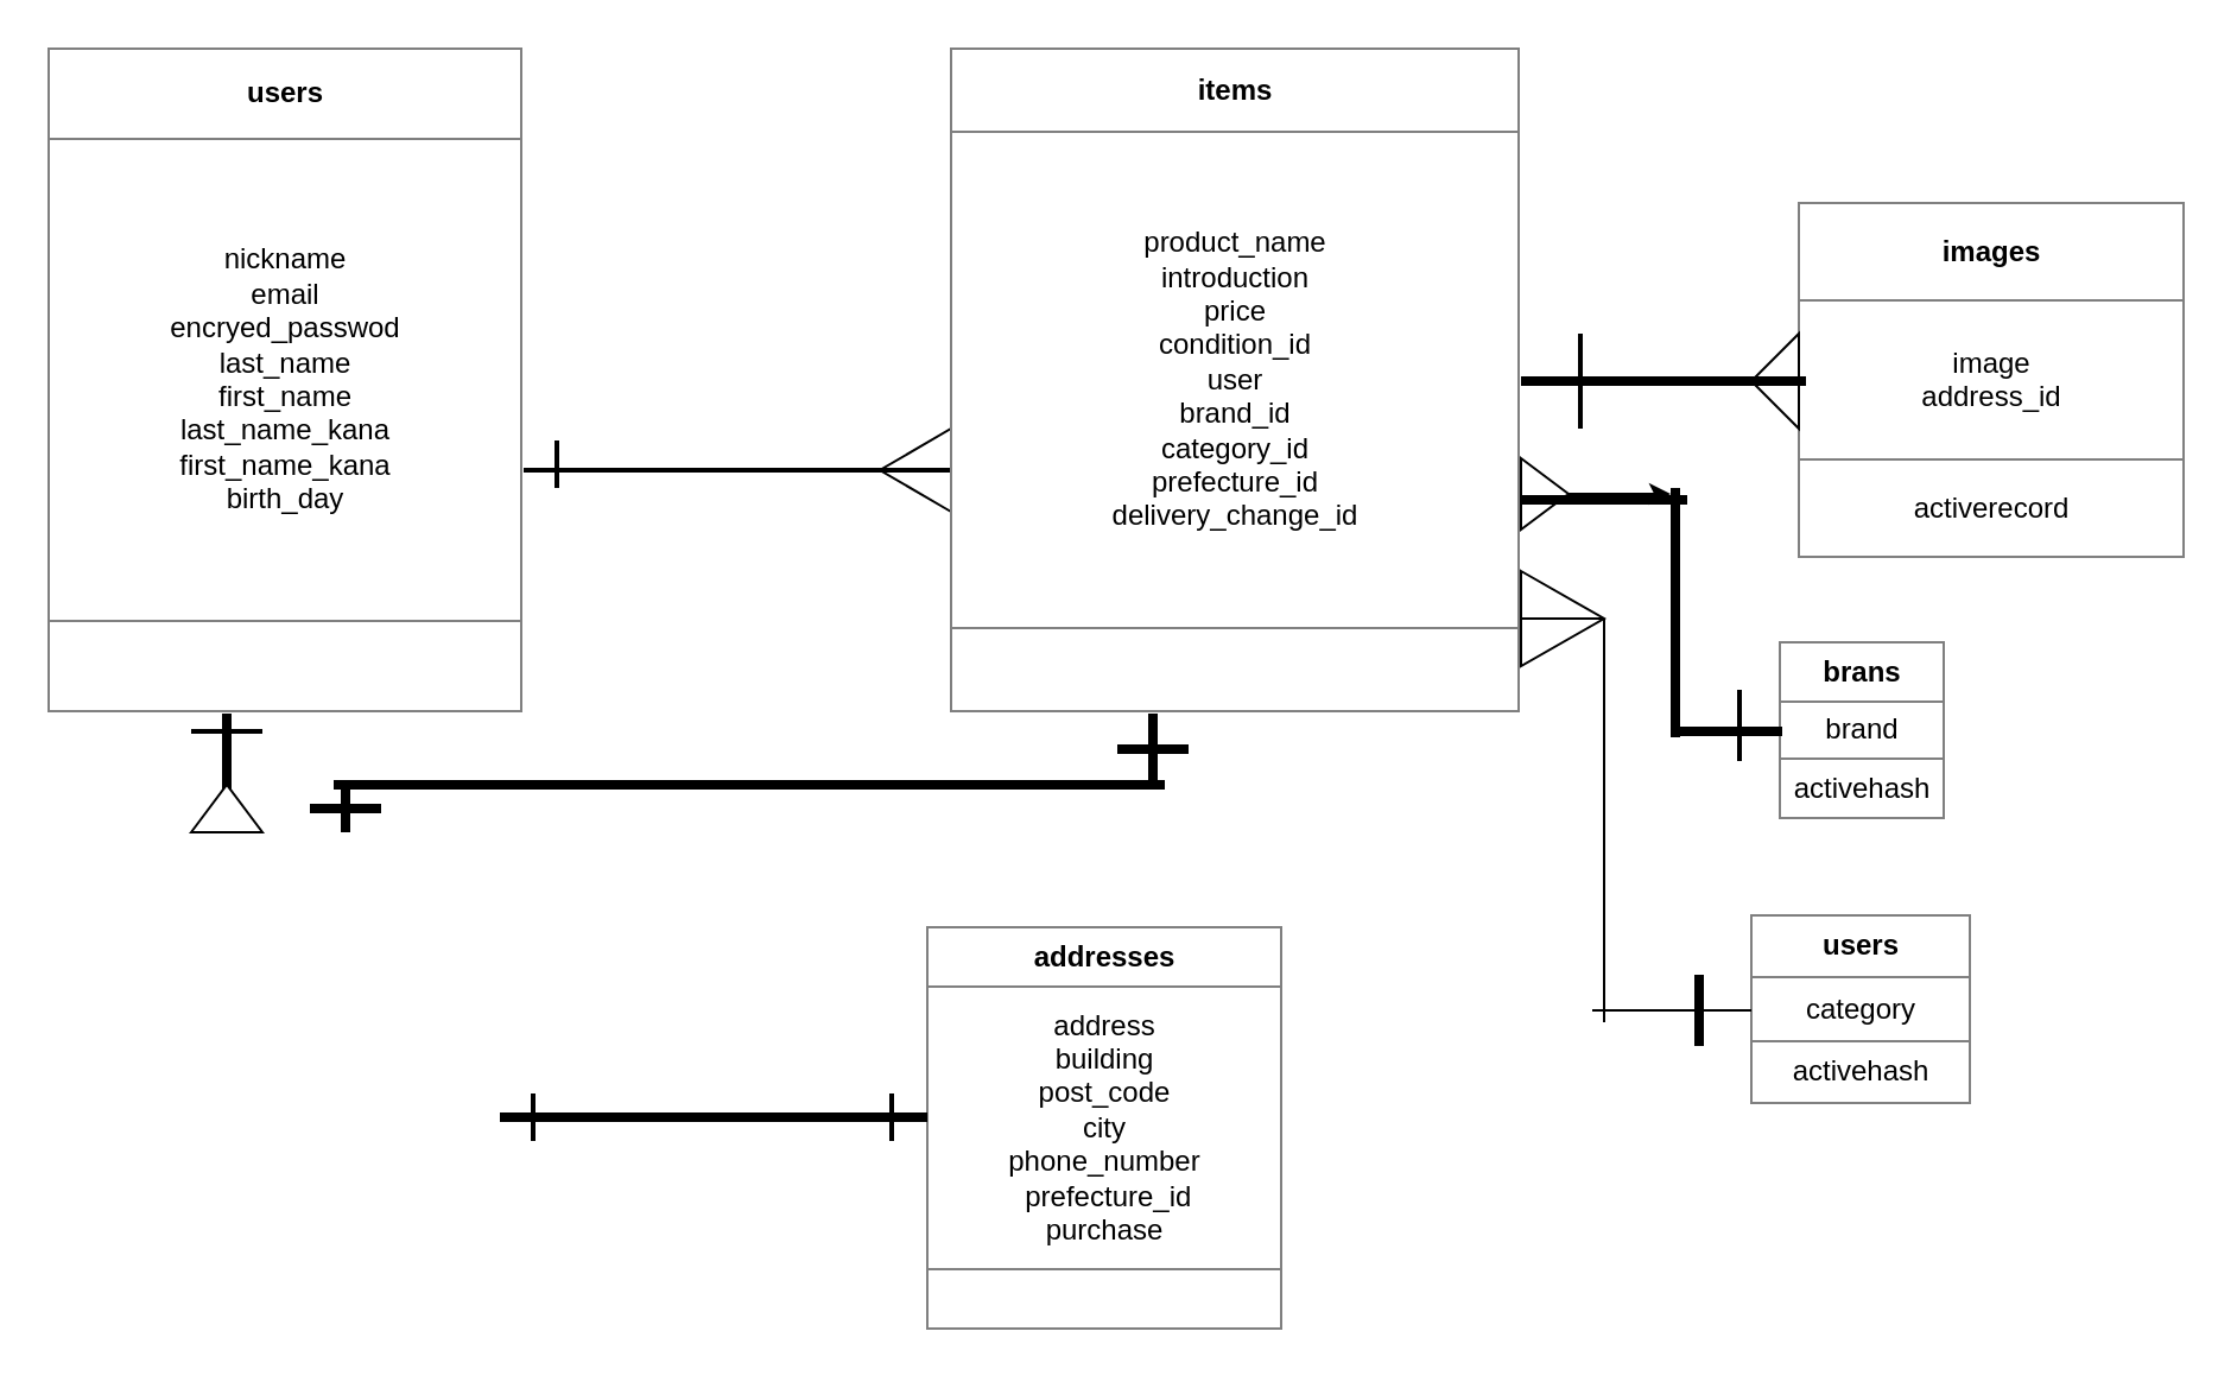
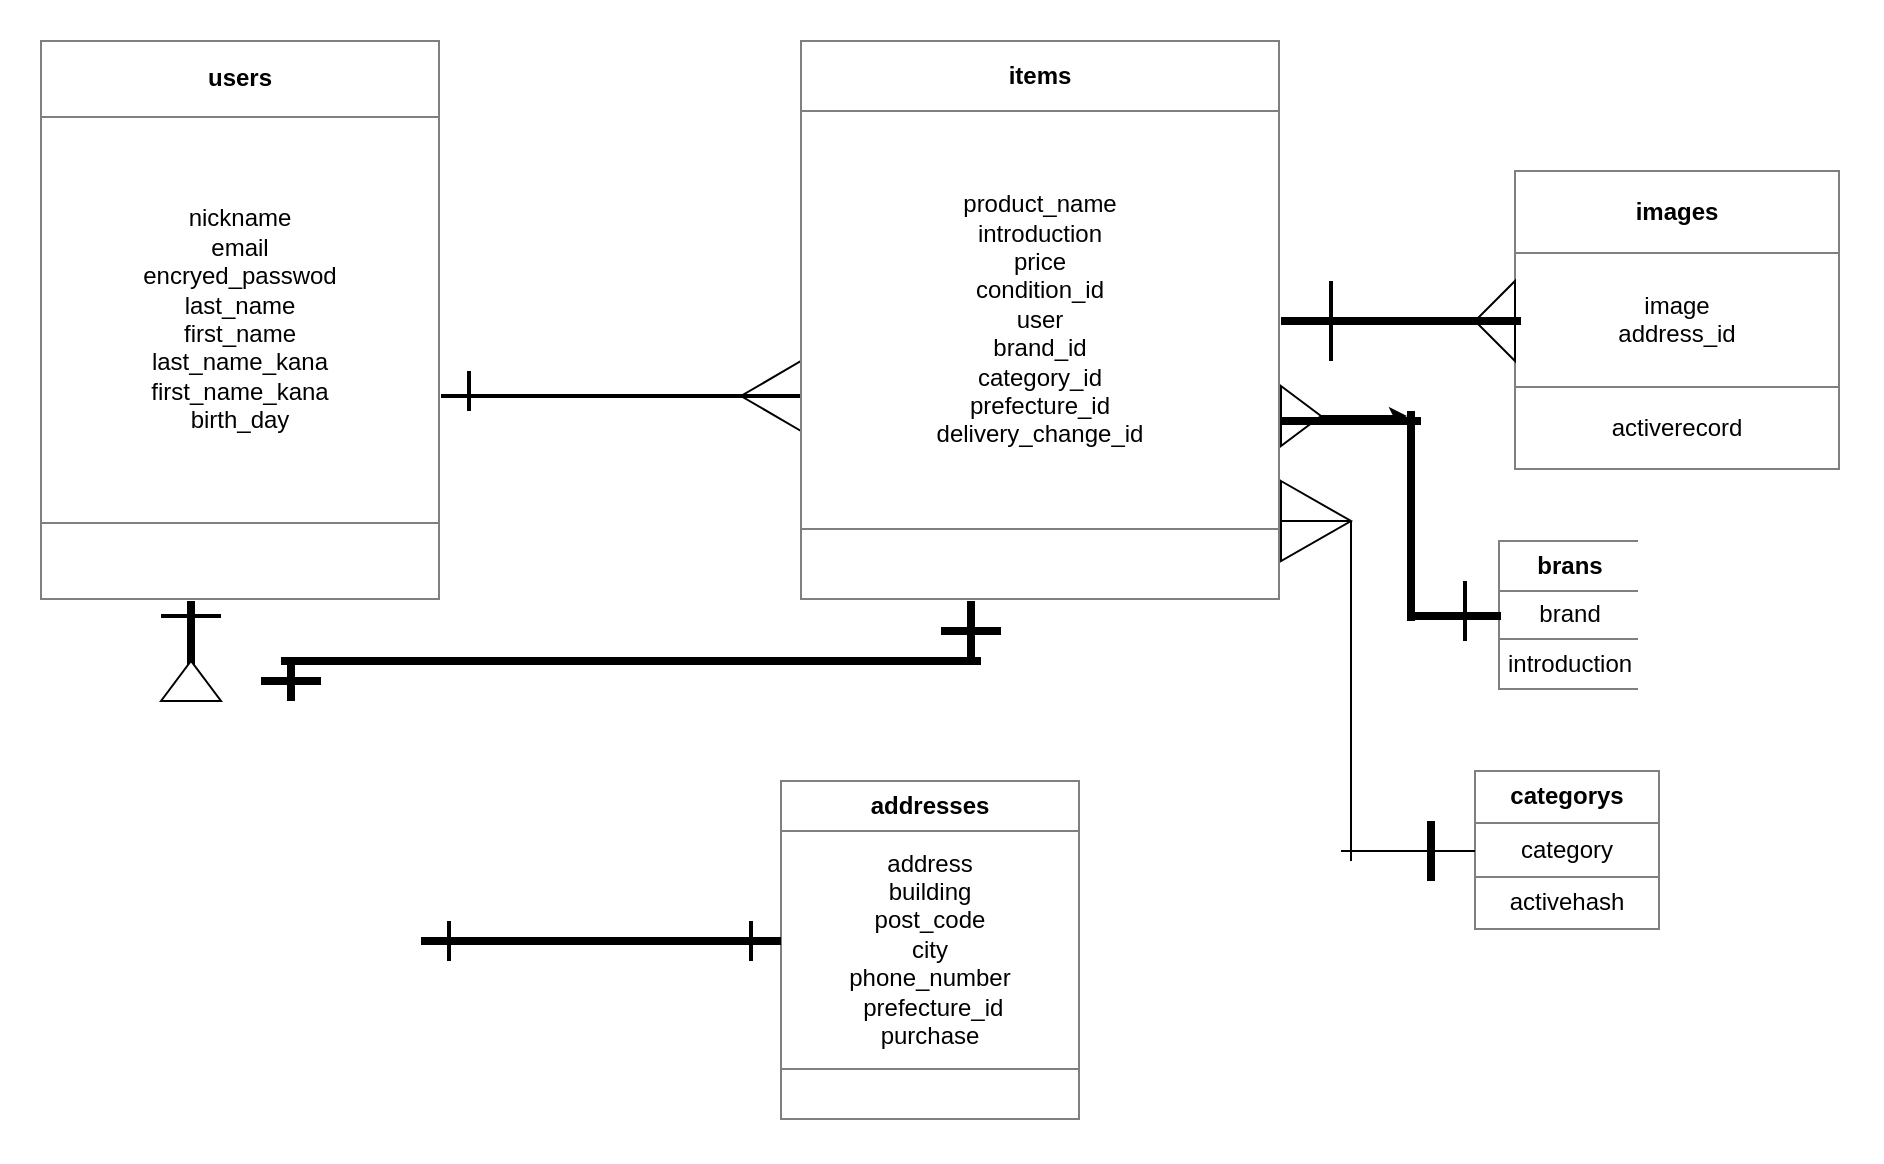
- <mxCell id="18" value="&lt;table border=&quot;1&quot; width=&quot;100%&quot; cellpadding=&quot;4&quot; style=&quot;width: 100% ; height: 100% ; border-collapse: collapse&quot;&gt;&lt;tbody&gt;&lt;tr&gt;&lt;th align=&quot;center&quot;&gt;brans&lt;/th&gt;&lt;/tr&gt;&lt;tr&gt;&lt;td align=&quot;center&quot;&gt;brand&lt;/td&gt;&lt;/tr&gt;&lt;tr&gt;&lt;td align=&quot;center&quot;&gt;activehash&lt;/td&gt;&lt;/tr&gt;&lt;/tbody&gt;&lt;/table&gt;" style="text;html=1;strokeColor=none;fillColor=none;overflow=fill;" vertex="1" parent="1"><mxGeometry x="748.5" y="270" width="70" height="75" as="geometry" /></mxCell>
+ <mxCell id="18" value="&lt;table border=&quot;1&quot; width=&quot;100%&quot; cellpadding=&quot;4&quot; style=&quot;width: 100% ; height: 100% ; border-collapse: collapse&quot;&gt;&lt;tbody&gt;&lt;tr&gt;&lt;th align=&quot;center&quot;&gt;brans&lt;/th&gt;&lt;/tr&gt;&lt;tr&gt;&lt;td align=&quot;center&quot;&gt;brand&lt;/td&gt;&lt;/tr&gt;&lt;tr&gt;&lt;td align=&quot;center&quot;&gt;introduction&lt;/td&gt;&lt;/tr&gt;&lt;/tbody&gt;&lt;/table&gt;" style="text;html=1;strokeColor=none;fillColor=none;overflow=fill;" vertex="1" parent="1"><mxGeometry x="748.5" y="270" width="70" height="75" as="geometry" /></mxCell>
- <mxCell id="6" value="&lt;table border=&quot;1&quot; width=&quot;100%&quot; cellpadding=&quot;4&quot; style=&quot;width: 100% ; height: 100% ; border-collapse: collapse&quot;&gt;&lt;tbody&gt;&lt;tr&gt;&lt;th align=&quot;center&quot;&gt;users&lt;/th&gt;&lt;/tr&gt;&lt;tr&gt;&lt;td align=&quot;center&quot;&gt;category&lt;/td&gt;&lt;/tr&gt;&lt;tr&gt;&lt;td align=&quot;center&quot;&gt;activehash&lt;/td&gt;&lt;/tr&gt;&lt;/tbody&gt;&lt;/table&gt;" style="text;html=1;strokeColor=none;fillColor=none;overflow=fill;" vertex="1" parent="1"><mxGeometry x="737" y="385" width="93" height="80" as="geometry" /></mxCell>
+ <mxCell id="6" value="&lt;table border=&quot;1&quot; width=&quot;100%&quot; cellpadding=&quot;4&quot; style=&quot;width: 100% ; height: 100% ; border-collapse: collapse&quot;&gt;&lt;tbody&gt;&lt;tr&gt;&lt;th align=&quot;center&quot;&gt;categorys&lt;/th&gt;&lt;/tr&gt;&lt;tr&gt;&lt;td align=&quot;center&quot;&gt;category&lt;/td&gt;&lt;/tr&gt;&lt;tr&gt;&lt;td align=&quot;center&quot;&gt;activehash&lt;/td&gt;&lt;/tr&gt;&lt;/tbody&gt;&lt;/table&gt;" style="text;html=1;strokeColor=none;fillColor=none;overflow=fill;" vertex="1" parent="1"><mxGeometry x="737" y="385" width="93" height="80" as="geometry" /></mxCell>
